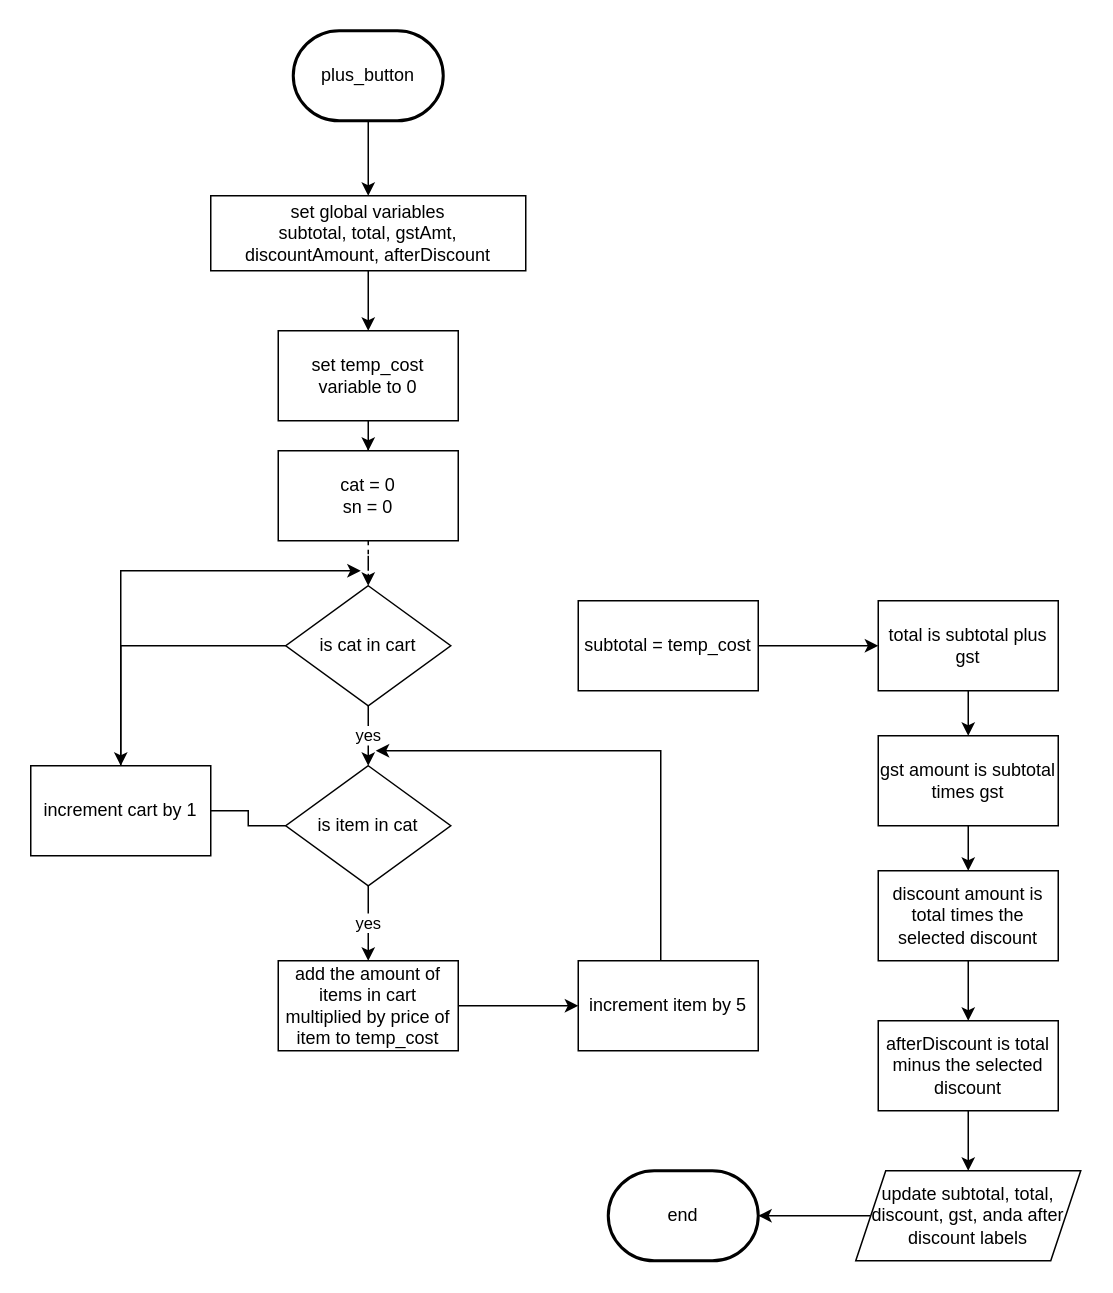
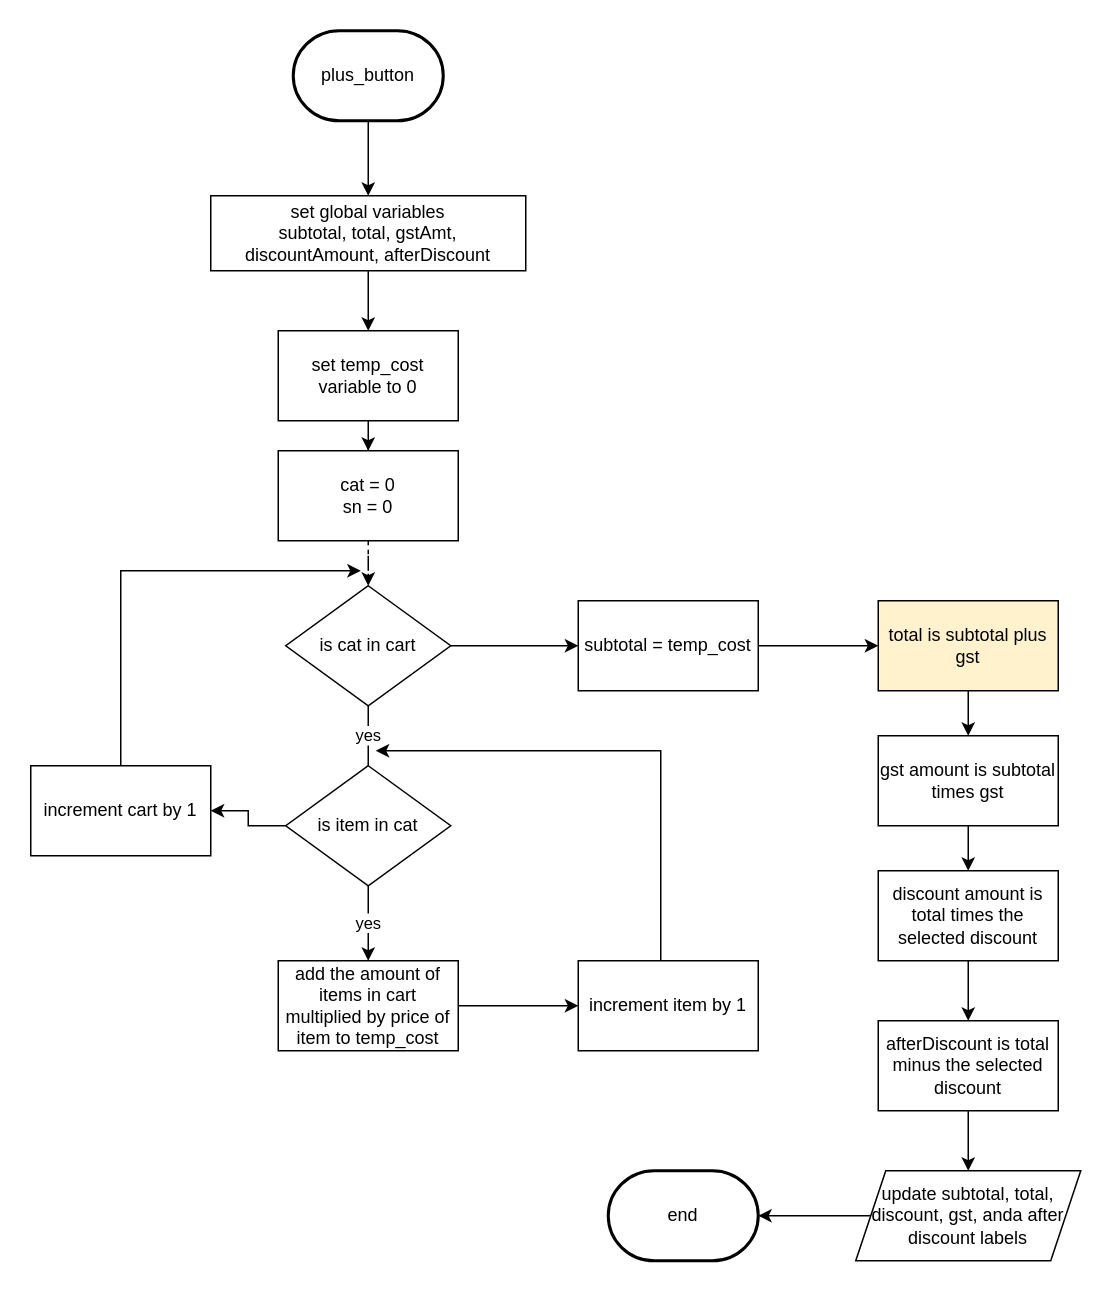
- <mxCell id="12" value="" style="edgeStyle=orthogonalEdgeStyle;rounded=0;orthogonalLoop=1;jettySize=auto;html=1;" edge="1" parent="1" source="13" target="22"><mxGeometry relative="1" as="geometry" /></mxCell>
+ <mxCell id="12" value="" style="edgeStyle=orthogonalEdgeStyle;rounded=0;orthogonalLoop=1;jettySize=auto;html=1;" edge="1" parent="1" source="13" target="24"><mxGeometry relative="1" as="geometry" /></mxCell>
- <mxCell id="26" value="total is subtotal plus gst" style="whiteSpace=wrap;html=1;rounded=0;" vertex="1" parent="1"><mxGeometry x="585" y="400" width="120" height="60" as="geometry" /></mxCell>
+ <mxCell id="26" value="total is subtotal plus gst" style="whiteSpace=wrap;html=1;rounded=0;fillColor=#fff2cc;" vertex="1" parent="1"><mxGeometry x="585" y="400" width="120" height="60" as="geometry" /></mxCell>
- <mxCell id="11" value="yes" style="edgeStyle=orthogonalEdgeStyle;rounded=0;orthogonalLoop=1;jettySize=auto;html=1;" edge="1" parent="1" source="13" target="16"><mxGeometry relative="1" as="geometry" /></mxCell>
+ <mxCell id="11" value="yes" style="edgeStyle=orthogonalEdgeStyle;rounded=0;orthogonalLoop=1;jettySize=auto;html=1;endArrow=none;" edge="1" parent="1" source="13" target="16"><mxGeometry relative="1" as="geometry" /></mxCell>
- <mxCell id="15" value="" style="edgeStyle=orthogonalEdgeStyle;rounded=0;orthogonalLoop=1;jettySize=auto;html=1;endArrow=none;" edge="1" parent="1" source="16" target="22"><mxGeometry relative="1" as="geometry" /></mxCell>
+ <mxCell id="15" value="" style="edgeStyle=orthogonalEdgeStyle;rounded=0;orthogonalLoop=1;jettySize=auto;html=1;" edge="1" parent="1" source="16" target="22"><mxGeometry relative="1" as="geometry" /></mxCell>
- <mxCell id="20" value="increment item by 5" style="whiteSpace=wrap;html=1;rounded=0;" vertex="1" parent="1"><mxGeometry x="385" y="640" width="120" height="60" as="geometry" /></mxCell>
+ <mxCell id="20" value="increment item by 1" style="whiteSpace=wrap;html=1;rounded=0;" vertex="1" parent="1"><mxGeometry x="385" y="640" width="120" height="60" as="geometry" /></mxCell>
